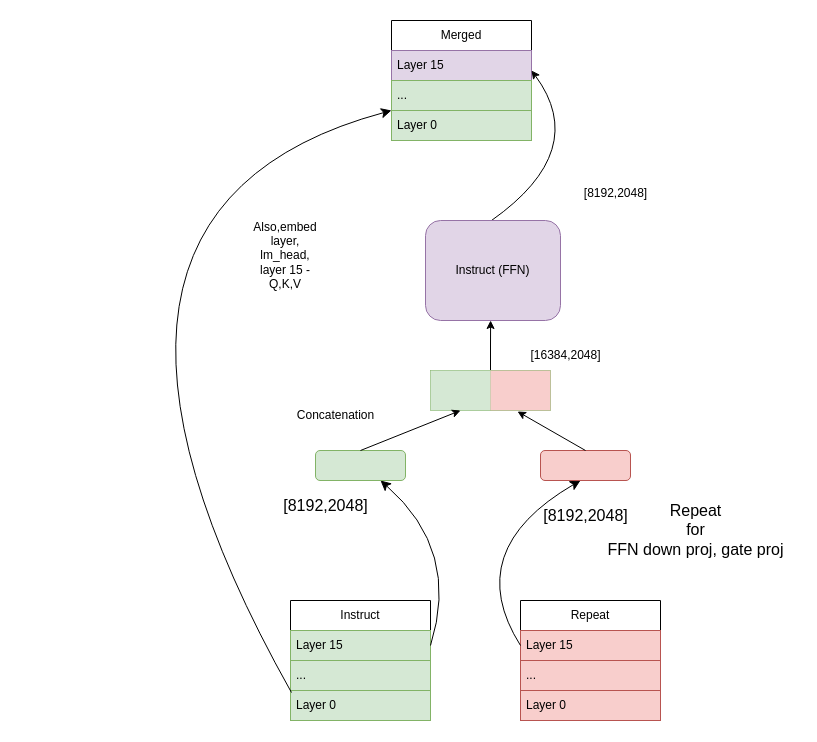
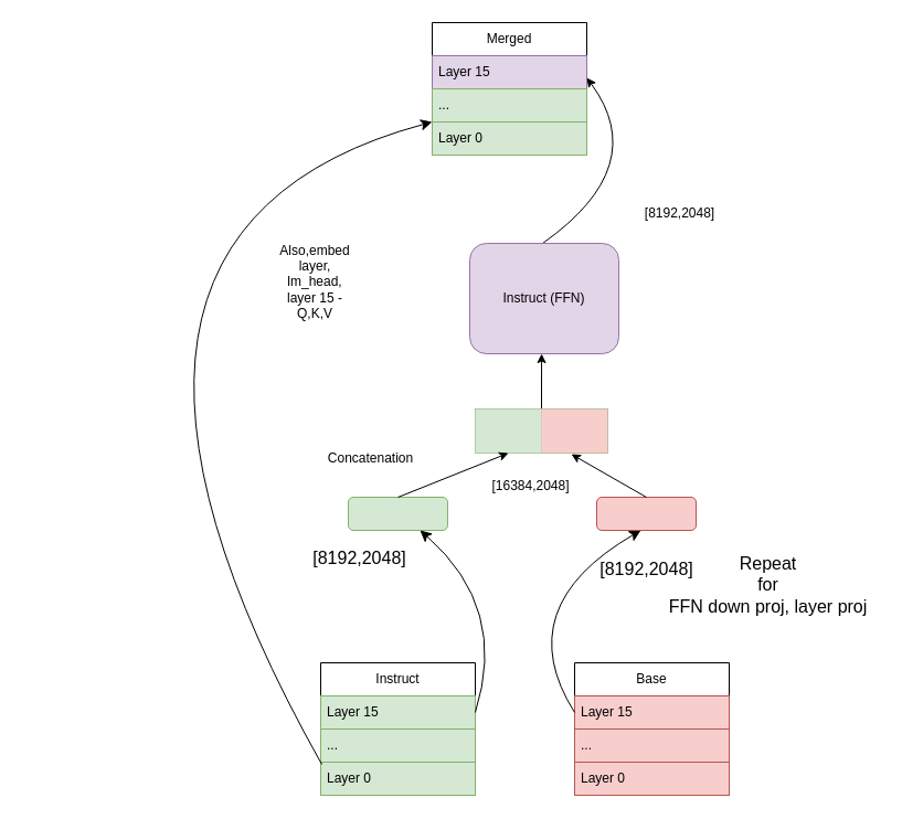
- <mxCell id="31" value="[16384,2048]" style="text;html=1;align=center;verticalAlign=middle;resizable=0;points=[];autosize=1;strokeColor=none;fillColor=none;" parent="1" vertex="1"><mxGeometry x="520" y="340" width="90" height="30" as="geometry" /></mxCell>
+ <mxCell id="31" value="[16384,2048]" style="text;html=1;align=center;verticalAlign=middle;resizable=0;points=[];autosize=1;strokeColor=none;fillColor=none;" parent="1" vertex="1"><mxGeometry x="435" y="425" width="90" height="30" as="geometry" /></mxCell>
- <mxCell id="18" value="&lt;div&gt;Repeat&lt;/div&gt;&lt;div&gt;for&lt;/div&gt;&lt;div&gt;FFN down proj, gate proj&lt;/div&gt;&lt;div&gt;&lt;br&gt;&lt;/div&gt;" style="text;html=1;align=center;verticalAlign=middle;resizable=0;points=[];autosize=1;strokeColor=none;fillColor=none;fontSize=16;" parent="1" vertex="1"><mxGeometry x="595" y="494" width="200" height="90" as="geometry" /></mxCell>
+ <mxCell id="18" value="&lt;div&gt;Repeat&lt;/div&gt;&lt;div&gt;for&lt;/div&gt;&lt;div&gt;FFN down proj, layer proj&lt;/div&gt;&lt;div&gt;&lt;br&gt;&lt;/div&gt;" style="text;html=1;align=center;verticalAlign=middle;resizable=0;points=[];autosize=1;strokeColor=none;fillColor=none;fontSize=16;" parent="1" vertex="1"><mxGeometry x="595" y="494" width="200" height="90" as="geometry" /></mxCell>
- <mxCell id="6" value="Repeat" style="swimlane;fontStyle=0;childLayout=stackLayout;horizontal=1;startSize=30;horizontalStack=0;resizeParent=1;resizeParentMax=0;resizeLast=0;collapsible=1;marginBottom=0;whiteSpace=wrap;html=1;" parent="1" vertex="1"><mxGeometry x="520" y="600" width="140" height="120" as="geometry" /></mxCell>
+ <mxCell id="6" value="Base" style="swimlane;fontStyle=0;childLayout=stackLayout;horizontal=1;startSize=30;horizontalStack=0;resizeParent=1;resizeParentMax=0;resizeLast=0;collapsible=1;marginBottom=0;whiteSpace=wrap;html=1;" parent="1" vertex="1"><mxGeometry x="520" y="600" width="140" height="120" as="geometry" /></mxCell>
